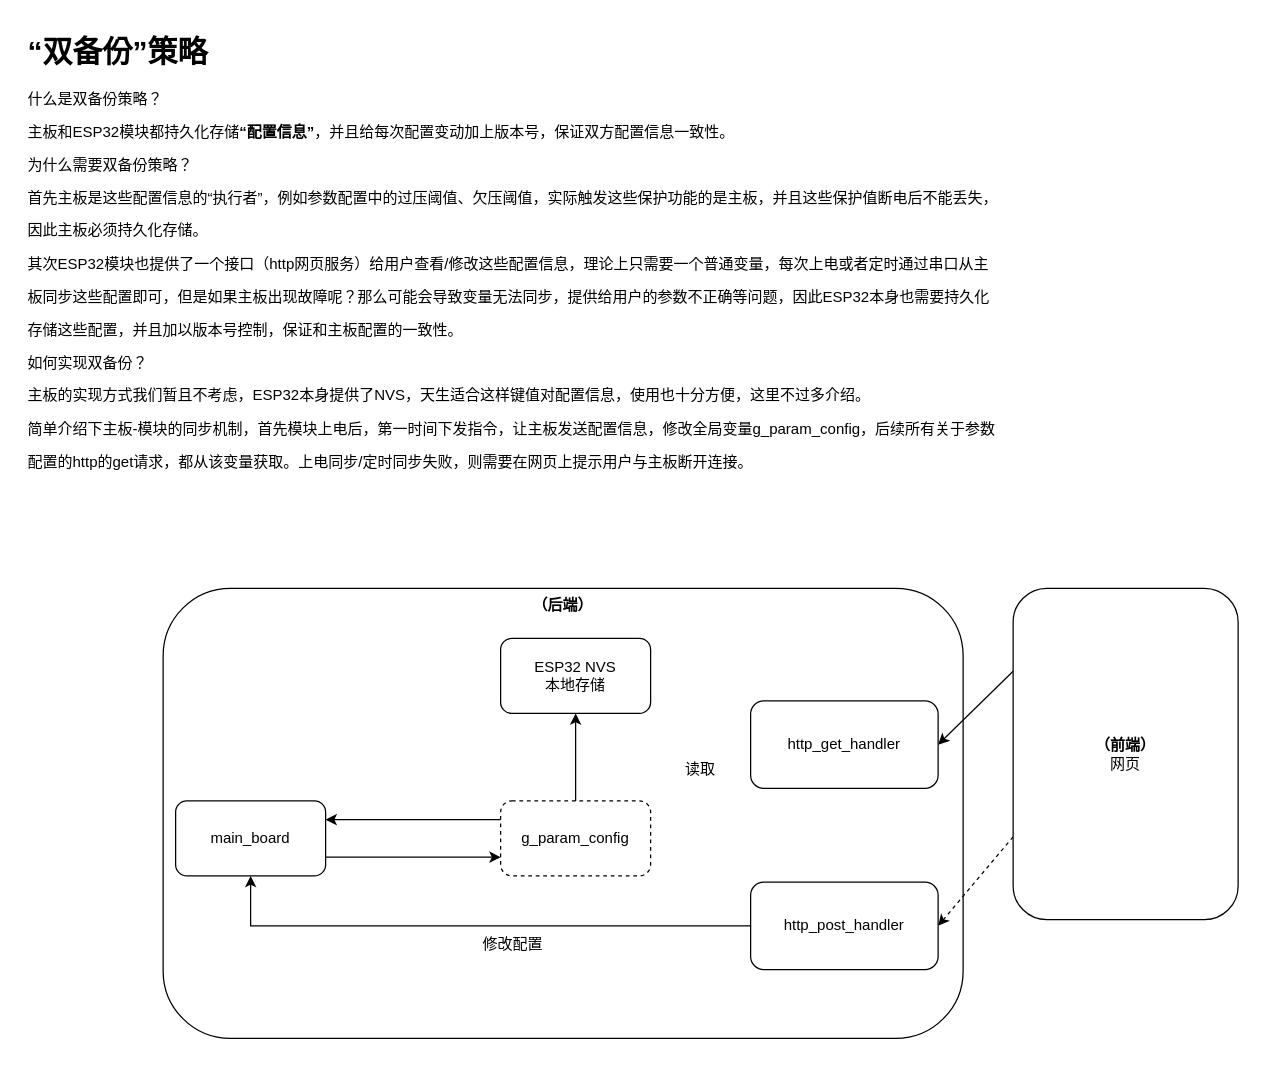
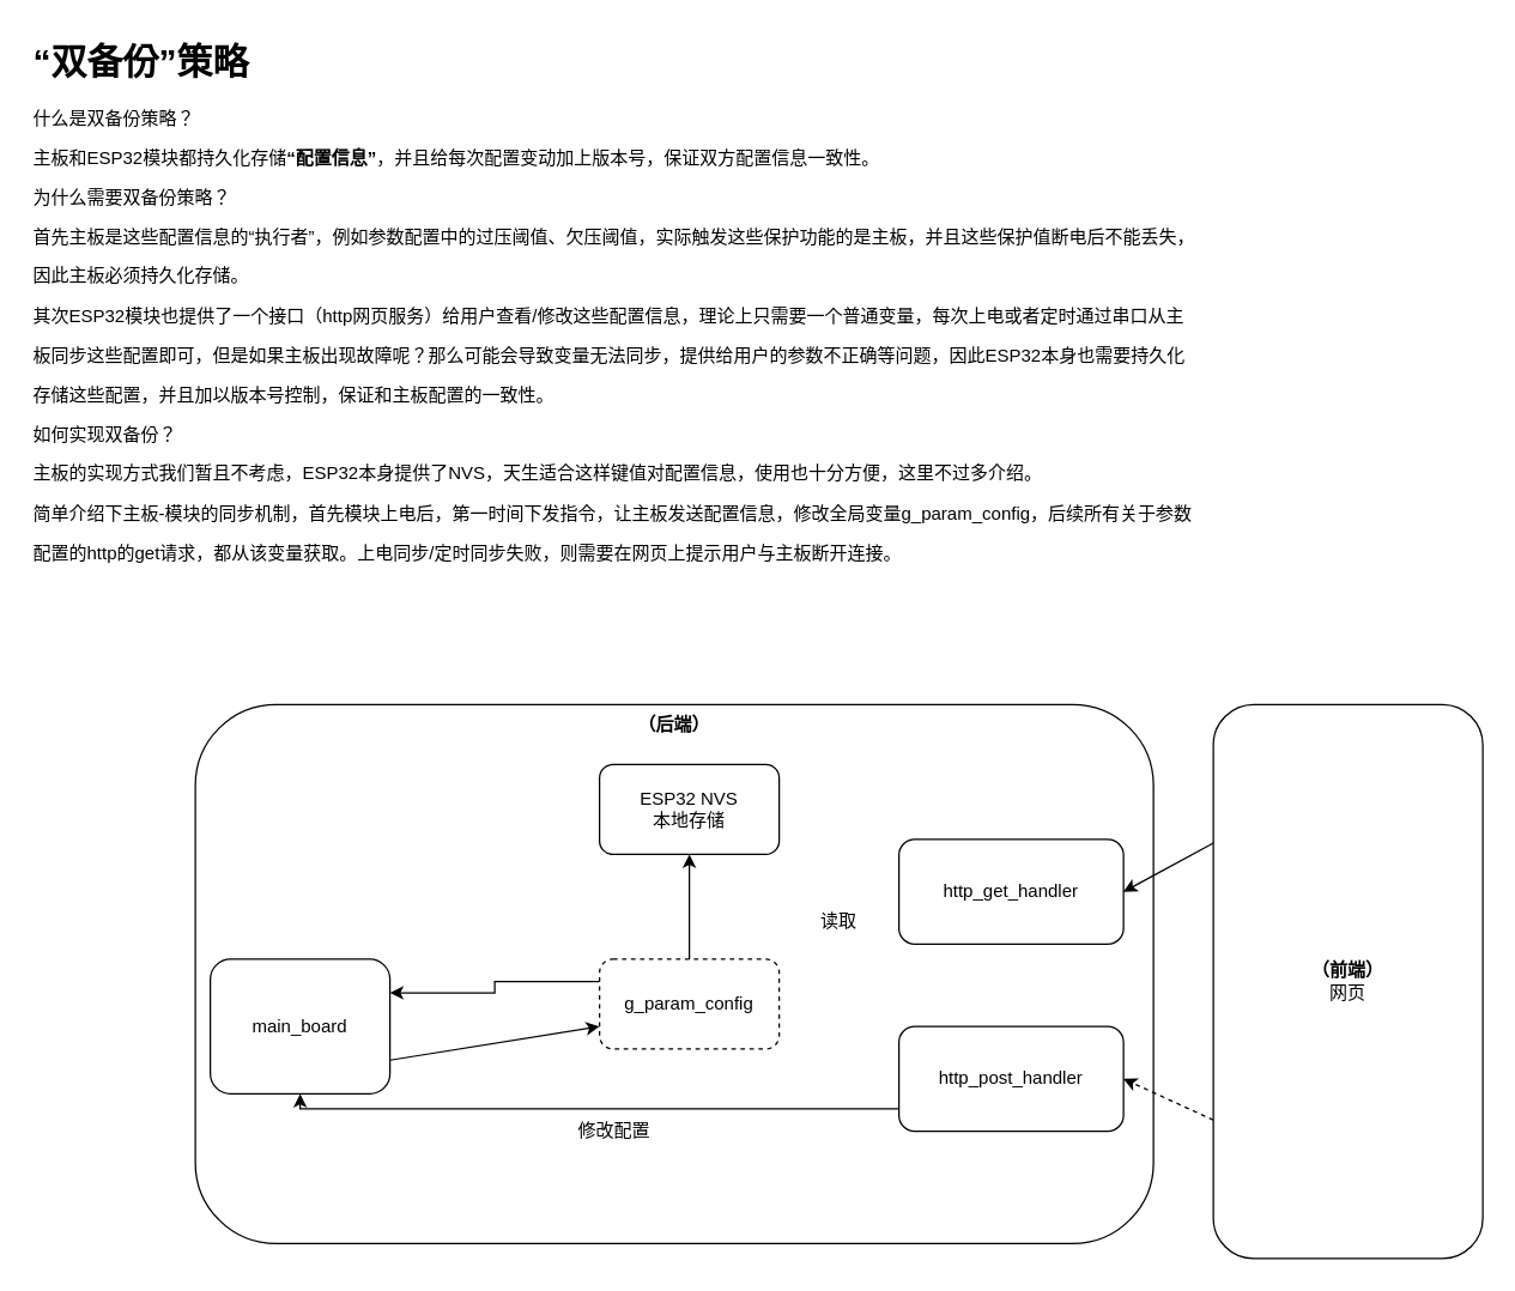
- <mxCell id="16" value="&lt;div&gt;&lt;b&gt;（前端）&lt;/b&gt;&lt;/div&gt;网页" style="rounded=1;whiteSpace=wrap;html=1;" parent="1" vertex="1"><mxGeometry x="810" y="470" width="180" height="265" as="geometry" /></mxCell>
+ <mxCell id="16" value="&lt;div&gt;&lt;b&gt;（前端）&lt;/b&gt;&lt;/div&gt;网页" style="rounded=1;whiteSpace=wrap;html=1;" parent="1" vertex="1"><mxGeometry x="810" y="470" width="180" height="370" as="geometry" /></mxCell>
- <mxCell id="7" value="main_board" style="rounded=1;whiteSpace=wrap;html=1;" parent="1" vertex="1"><mxGeometry x="140" y="640" width="120" height="60" as="geometry" /></mxCell>
+ <mxCell id="7" value="main_board" style="rounded=1;whiteSpace=wrap;html=1;" parent="1" vertex="1"><mxGeometry x="140" y="640" width="120" height="90" as="geometry" /></mxCell>
- <mxCell id="11" value="http_post_handler" style="rounded=1;whiteSpace=wrap;html=1;" parent="1" vertex="1"><mxGeometry x="600" y="705" width="150" height="70" as="geometry" /></mxCell>
+ <mxCell id="11" value="http_post_handler" style="rounded=1;whiteSpace=wrap;html=1;" parent="1" vertex="1"><mxGeometry x="600" y="685" width="150" height="70" as="geometry" /></mxCell>
